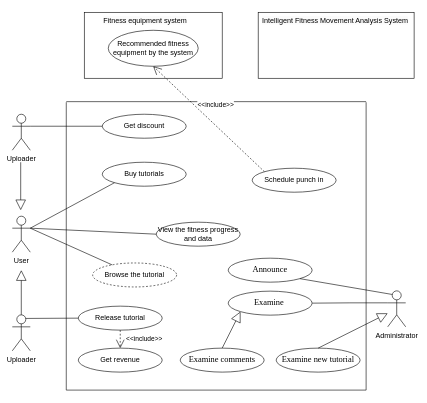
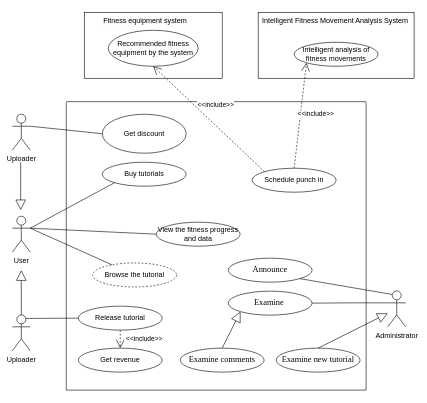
+ <mxCell id="31" value="Intelligent analysis of fitness movements" style="ellipse;whiteSpace=wrap;html=1;" parent="1" vertex="1"><mxGeometry x="490" y="70" width="140" height="40" as="geometry" /></mxCell>
+ <mxCell id="32" value="&amp;lt;&amp;lt;include&amp;gt;&amp;gt;" style="endArrow=open;endSize=12;dashed=1;html=1;rounded=0;entryX=0;entryY=1;entryDx=0;entryDy=0;exitX=0.5;exitY=0;exitDx=0;exitDy=0;" parent="1" source="10" target="31" edge="1"><mxGeometry x="0.067" y="-25" width="160" relative="1" as="geometry"><mxPoint x="490" y="320" as="sourcePoint" /><mxPoint x="540" y="320" as="targetPoint" /><mxPoint as="offset" /></mxGeometry></mxCell>
- <mxCell id="25" value="Get discount" style="ellipse;whiteSpace=wrap;html=1;" parent="1" vertex="1"><mxGeometry x="170" y="190" width="140" height="40" as="geometry" /></mxCell>
+ <mxCell id="25" value="Get discount" style="ellipse;whiteSpace=wrap;html=1;" parent="1" vertex="1"><mxGeometry x="170" y="190" width="140" height="65" as="geometry" /></mxCell>
